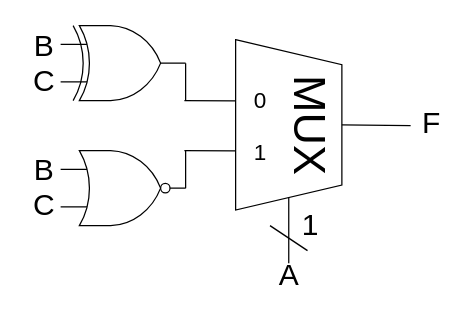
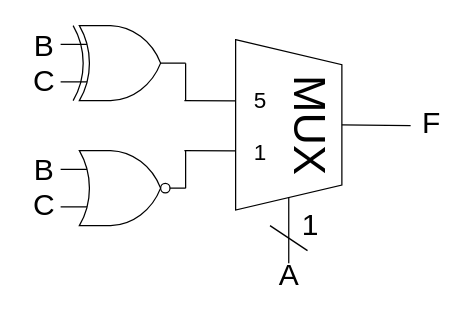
- <mxCell id="11" value="&lt;font style=&quot;font-size: 18px&quot;&gt;0&lt;/font&gt;" style="text;html=1;strokeColor=none;fillColor=none;align=center;verticalAlign=middle;whiteSpace=wrap;rounded=0;fontSize=24;" parent="1" vertex="1"><mxGeometry x="188" y="67.5" width="40" height="20" as="geometry" /></mxCell>
+ <mxCell id="11" value="&lt;font style=&quot;font-size: 18px&quot;&gt;5&lt;/font&gt;" style="text;html=1;strokeColor=none;fillColor=none;align=center;verticalAlign=middle;whiteSpace=wrap;rounded=0;fontSize=24;" parent="1" vertex="1"><mxGeometry x="188" y="67.5" width="40" height="20" as="geometry" /></mxCell>
